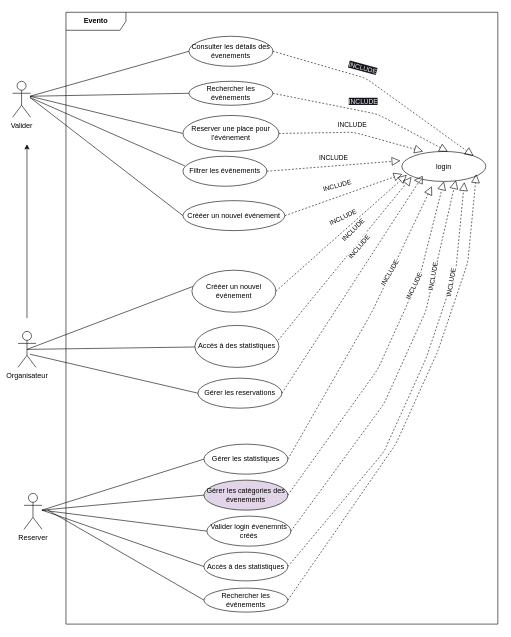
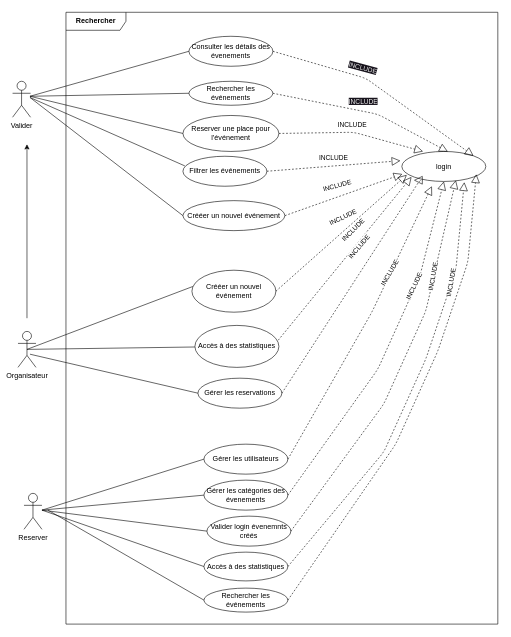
- <mxCell id="26" value="Evento" style="shape=umlFrame;whiteSpace=wrap;html=1;width=100;height=30;fontStyle=1" parent="1" vertex="1"><mxGeometry x="109" y="20" width="720" height="1020" as="geometry" /></mxCell>
+ <mxCell id="26" value="Rechercher" style="shape=umlFrame;whiteSpace=wrap;html=1;width=100;height=30;fontStyle=1" parent="1" vertex="1"><mxGeometry x="109" y="20" width="720" height="1020" as="geometry" /></mxCell>
- <mxCell id="29" value="Gérer les statistiques" style="ellipse;whiteSpace=wrap;html=1;" parent="1" vertex="1"><mxGeometry x="339" y="740" width="140" height="50" as="geometry" /></mxCell>
+ <mxCell id="29" value="Gérer les utilisateurs" style="ellipse;whiteSpace=wrap;html=1;" parent="1" vertex="1"><mxGeometry x="339" y="740" width="140" height="50" as="geometry" /></mxCell>
- <mxCell id="30" value="Gérer les catégories des évenements" style="ellipse;whiteSpace=wrap;html=1;fillColor=#e1d5e7;" parent="1" vertex="1"><mxGeometry x="339" y="800" width="140" height="50" as="geometry" /></mxCell>
+ <mxCell id="30" value="Gérer les catégories des évenements" style="ellipse;whiteSpace=wrap;html=1;" parent="1" vertex="1"><mxGeometry x="339" y="800" width="140" height="50" as="geometry" /></mxCell>
